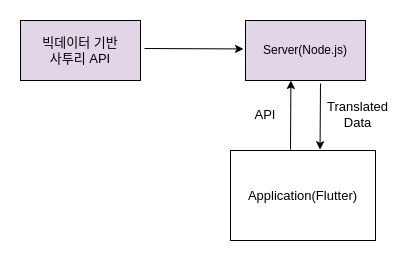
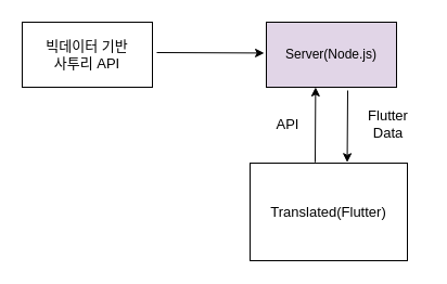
- <mxCell id="5" value="빅데이터 기반&lt;br&gt;사투리 API" style="rounded=0;whiteSpace=wrap;html=1;fontSize=13;fillColor=#e1d5e7;" vertex="1" parent="1"><mxGeometry x="20" y="20" width="120" height="60" as="geometry" /></mxCell>
+ <mxCell id="5" value="빅데이터 기반&lt;br&gt;사투리 API" style="rounded=0;whiteSpace=wrap;html=1;fontSize=13;" vertex="1" parent="1"><mxGeometry x="20" y="20" width="120" height="60" as="geometry" /></mxCell>
- <mxCell id="9" value="Translated Data" style="text;html=1;strokeColor=none;fillColor=none;align=center;verticalAlign=middle;whiteSpace=wrap;rounded=0;fontSize=13;" vertex="1" parent="1"><mxGeometry x="325" y="99" width="65" height="30" as="geometry" /></mxCell>
+ <mxCell id="9" value="Flutter Data" style="text;html=1;strokeColor=none;fillColor=none;align=center;verticalAlign=middle;whiteSpace=wrap;rounded=0;fontSize=13;" vertex="1" parent="1"><mxGeometry x="325" y="99" width="65" height="30" as="geometry" /></mxCell>
- <mxCell id="2" value="Application(Flutter)" style="rounded=0;whiteSpace=wrap;html=1;horizontal=1;verticalAlign=middle;fontSize=13;" vertex="1" parent="1"><mxGeometry x="230" y="150" width="145" height="90" as="geometry" /></mxCell>
+ <mxCell id="2" value="Translated(Flutter)" style="rounded=0;whiteSpace=wrap;html=1;horizontal=1;verticalAlign=middle;fontSize=13;" vertex="1" parent="1"><mxGeometry x="230" y="150" width="145" height="90" as="geometry" /></mxCell>
